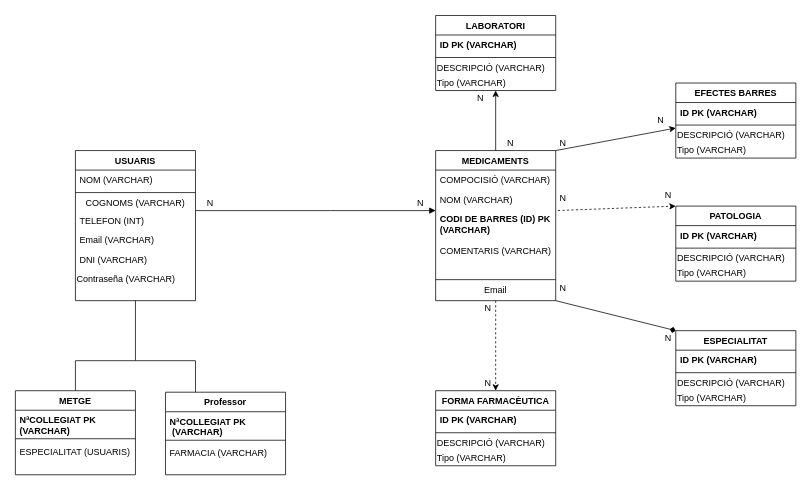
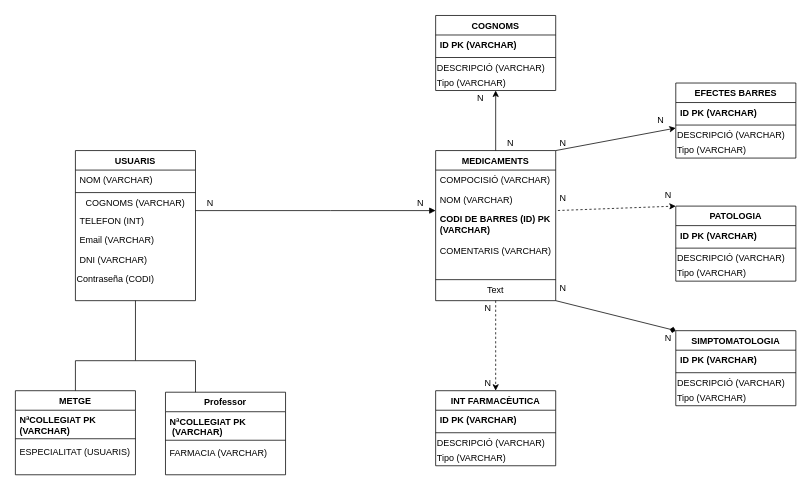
- <mxCell id="49" value="LABORATORI" style="swimlane;fontStyle=1;align=center;verticalAlign=top;childLayout=stackLayout;horizontal=1;startSize=26;horizontalStack=0;resizeParent=1;resizeParentMax=0;resizeLast=0;collapsible=1;marginBottom=0;" parent="1" vertex="1"><mxGeometry x="580" y="20" width="160" height="100" as="geometry" /></mxCell>
+ <mxCell id="49" value="COGNOMS" style="swimlane;fontStyle=1;align=center;verticalAlign=top;childLayout=stackLayout;horizontal=1;startSize=26;horizontalStack=0;resizeParent=1;resizeParentMax=0;resizeLast=0;collapsible=1;marginBottom=0;" parent="1" vertex="1"><mxGeometry x="580" y="20" width="160" height="100" as="geometry" /></mxCell>
- <mxCell id="9" value="Contraseña&amp;nbsp;&lt;span&gt;(VARCHAR)&lt;/span&gt;" style="text;html=1;strokeColor=none;fillColor=none;align=left;verticalAlign=middle;whiteSpace=wrap;rounded=0;" parent="2" vertex="1"><mxGeometry y="162" width="160" height="20" as="geometry" /></mxCell>
+ <mxCell id="9" value="Contraseña&amp;nbsp;&lt;span&gt;(CODI)&lt;/span&gt;" style="text;html=1;strokeColor=none;fillColor=none;align=left;verticalAlign=middle;whiteSpace=wrap;rounded=0;" parent="2" vertex="1"><mxGeometry y="162" width="160" height="20" as="geometry" /></mxCell>
- <mxCell id="27" value="Email" style="text;html=1;strokeColor=none;fillColor=none;align=center;verticalAlign=middle;whiteSpace=wrap;rounded=0;" parent="20" vertex="1"><mxGeometry y="176" width="160" height="20" as="geometry" /></mxCell>
+ <mxCell id="27" value="Text" style="text;html=1;strokeColor=none;fillColor=none;align=center;verticalAlign=middle;whiteSpace=wrap;rounded=0;" parent="20" vertex="1"><mxGeometry y="176" width="160" height="20" as="geometry" /></mxCell>
- <mxCell id="34" value="ESPECIALITAT" style="swimlane;fontStyle=1;align=center;verticalAlign=top;childLayout=stackLayout;horizontal=1;startSize=26;horizontalStack=0;resizeParent=1;resizeParentMax=0;resizeLast=0;collapsible=1;marginBottom=0;" parent="1" vertex="1"><mxGeometry x="900" y="440" width="160" height="100" as="geometry" /></mxCell>
+ <mxCell id="34" value="SIMPTOMATOLOGIA" style="swimlane;fontStyle=1;align=center;verticalAlign=top;childLayout=stackLayout;horizontal=1;startSize=26;horizontalStack=0;resizeParent=1;resizeParentMax=0;resizeLast=0;collapsible=1;marginBottom=0;" parent="1" vertex="1"><mxGeometry x="900" y="440" width="160" height="100" as="geometry" /></mxCell>
- <mxCell id="29" value="FORMA FARMACÈUTICA&#10;" style="swimlane;fontStyle=1;align=center;verticalAlign=top;childLayout=stackLayout;horizontal=1;startSize=26;horizontalStack=0;resizeParent=1;resizeParentMax=0;resizeLast=0;collapsible=1;marginBottom=0;" parent="1" vertex="1"><mxGeometry x="580" y="520" width="160" height="100" as="geometry" /></mxCell>
+ <mxCell id="29" value="INT FARMACÈUTICA&#10;" style="swimlane;fontStyle=1;align=center;verticalAlign=top;childLayout=stackLayout;horizontal=1;startSize=26;horizontalStack=0;resizeParent=1;resizeParentMax=0;resizeLast=0;collapsible=1;marginBottom=0;" parent="1" vertex="1"><mxGeometry x="580" y="520" width="160" height="100" as="geometry" /></mxCell>
